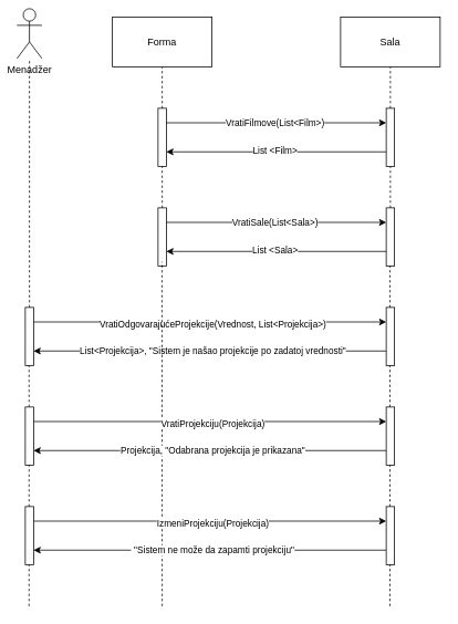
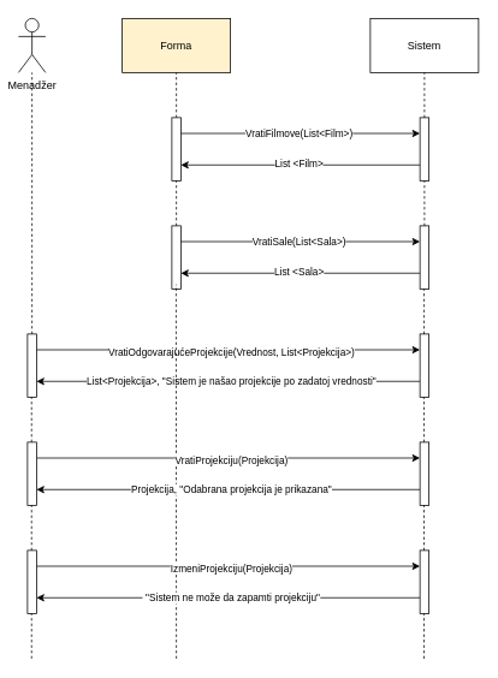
- <mxCell id="12" value="Menadžer" style="shape=umlActor;verticalLabelPosition=bottom;verticalAlign=top;html=1;outlineConnect=0;" parent="1" vertex="1"><mxGeometry x="20" y="10" width="30" height="60" as="geometry" /></mxCell>
+ <mxCell id="12" value="Menadžer" style="shape=umlActor;verticalLabelPosition=bottom;verticalAlign=top;html=1;outlineConnect=0;" parent="1" vertex="1"><mxGeometry x="20" y="20" width="30" height="60" as="geometry" /></mxCell>
- <mxCell id="11" value="Forma" style="rounded=0;whiteSpace=wrap;html=1;" parent="1" vertex="1"><mxGeometry x="135" y="20" width="120" height="60" as="geometry" /></mxCell>
+ <mxCell id="11" value="Forma" style="rounded=0;whiteSpace=wrap;html=1;fillColor=#fff2cc;" parent="1" vertex="1"><mxGeometry x="135" y="20" width="120" height="60" as="geometry" /></mxCell>
- <mxCell id="2" value="Sala" style="rounded=0;whiteSpace=wrap;html=1;" parent="1" vertex="1"><mxGeometry x="410" y="20" width="120" height="60" as="geometry" /></mxCell>
+ <mxCell id="2" value="Sistem" style="rounded=0;whiteSpace=wrap;html=1;" parent="1" vertex="1"><mxGeometry x="410" y="20" width="120" height="60" as="geometry" /></mxCell>
